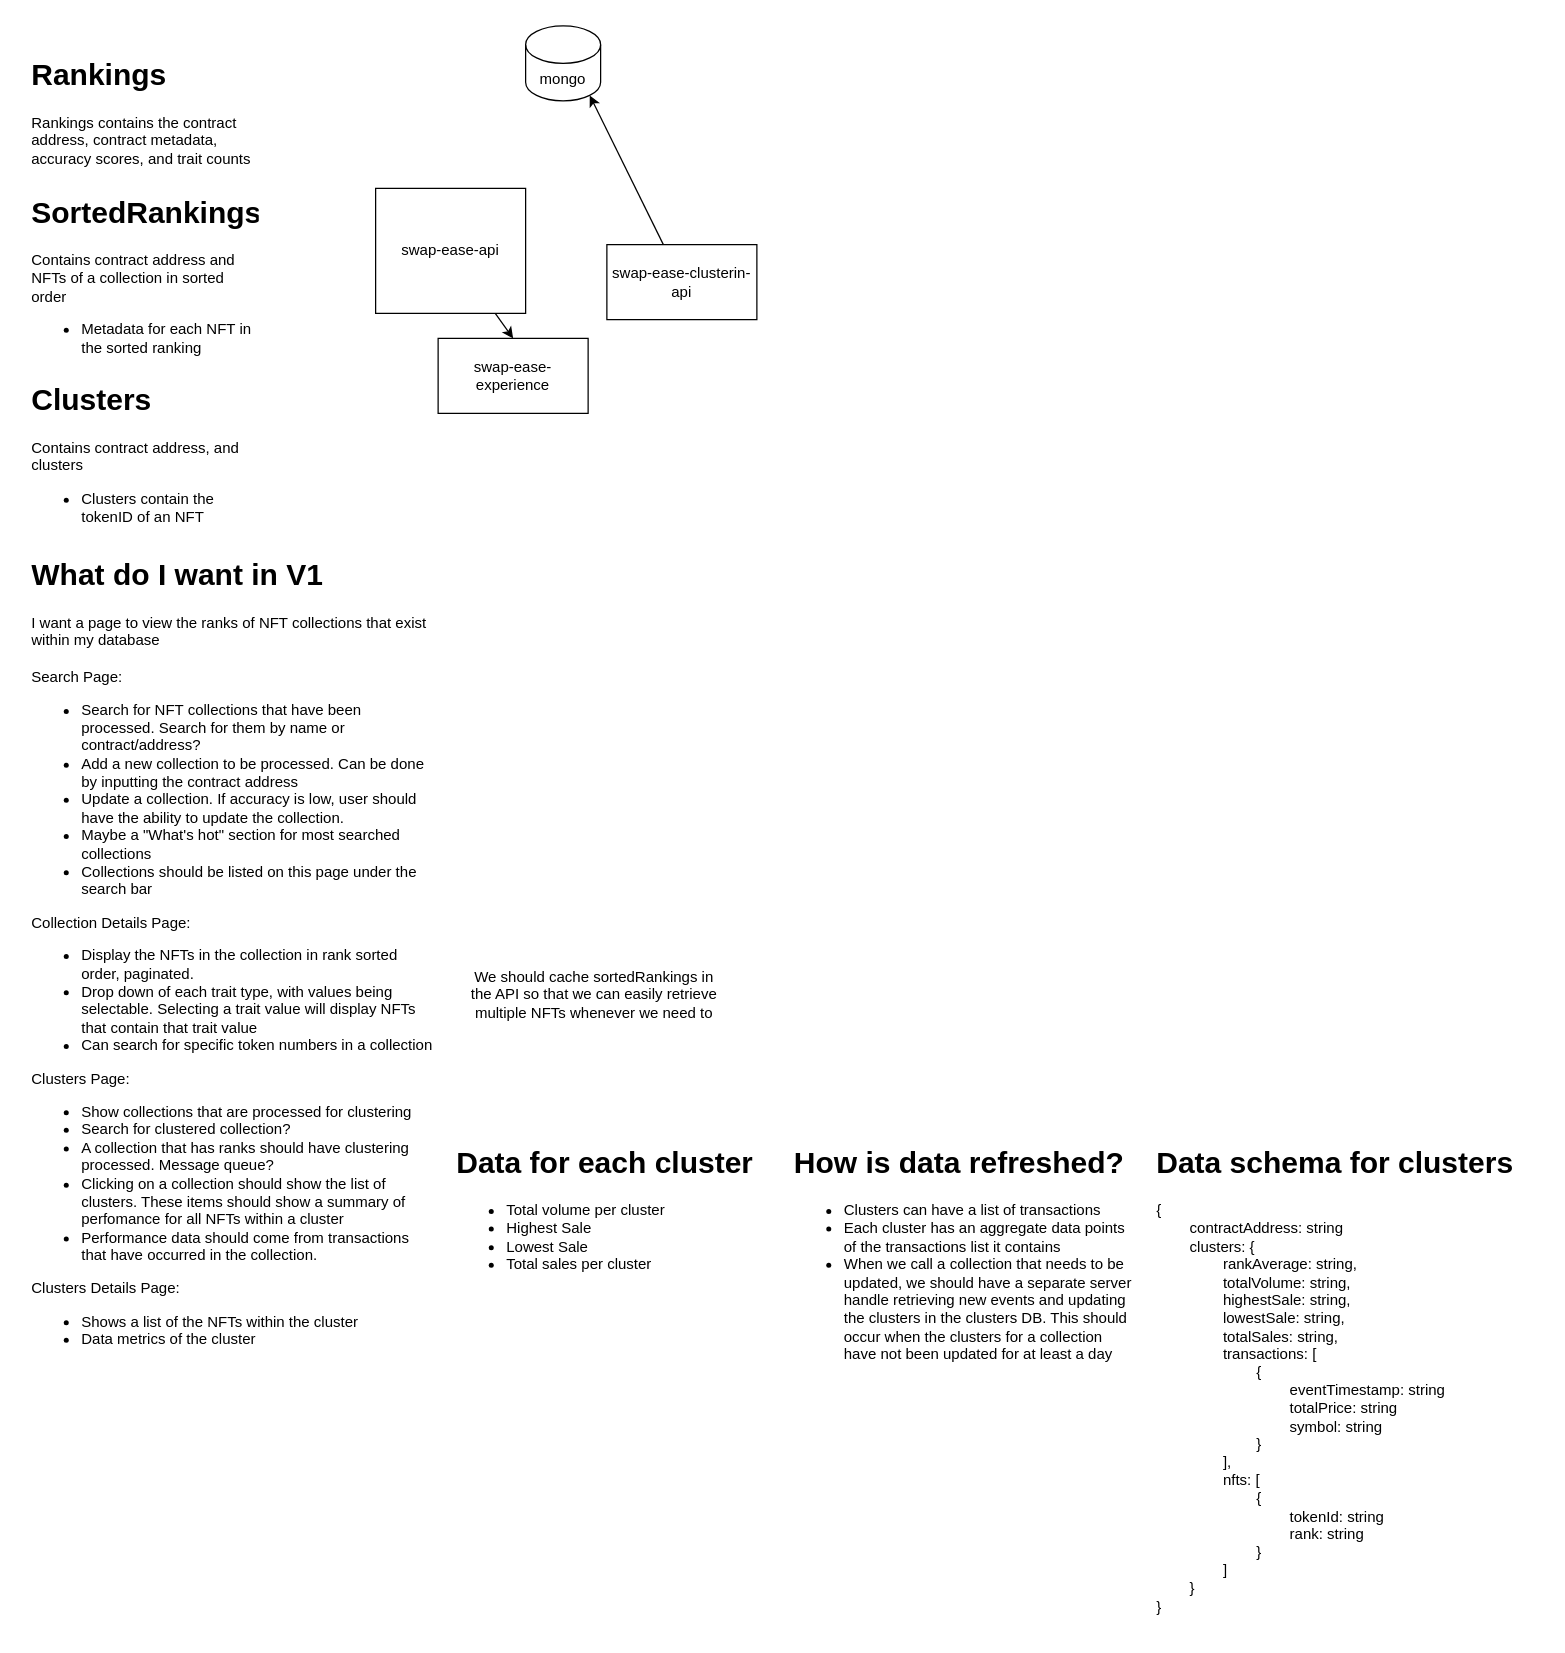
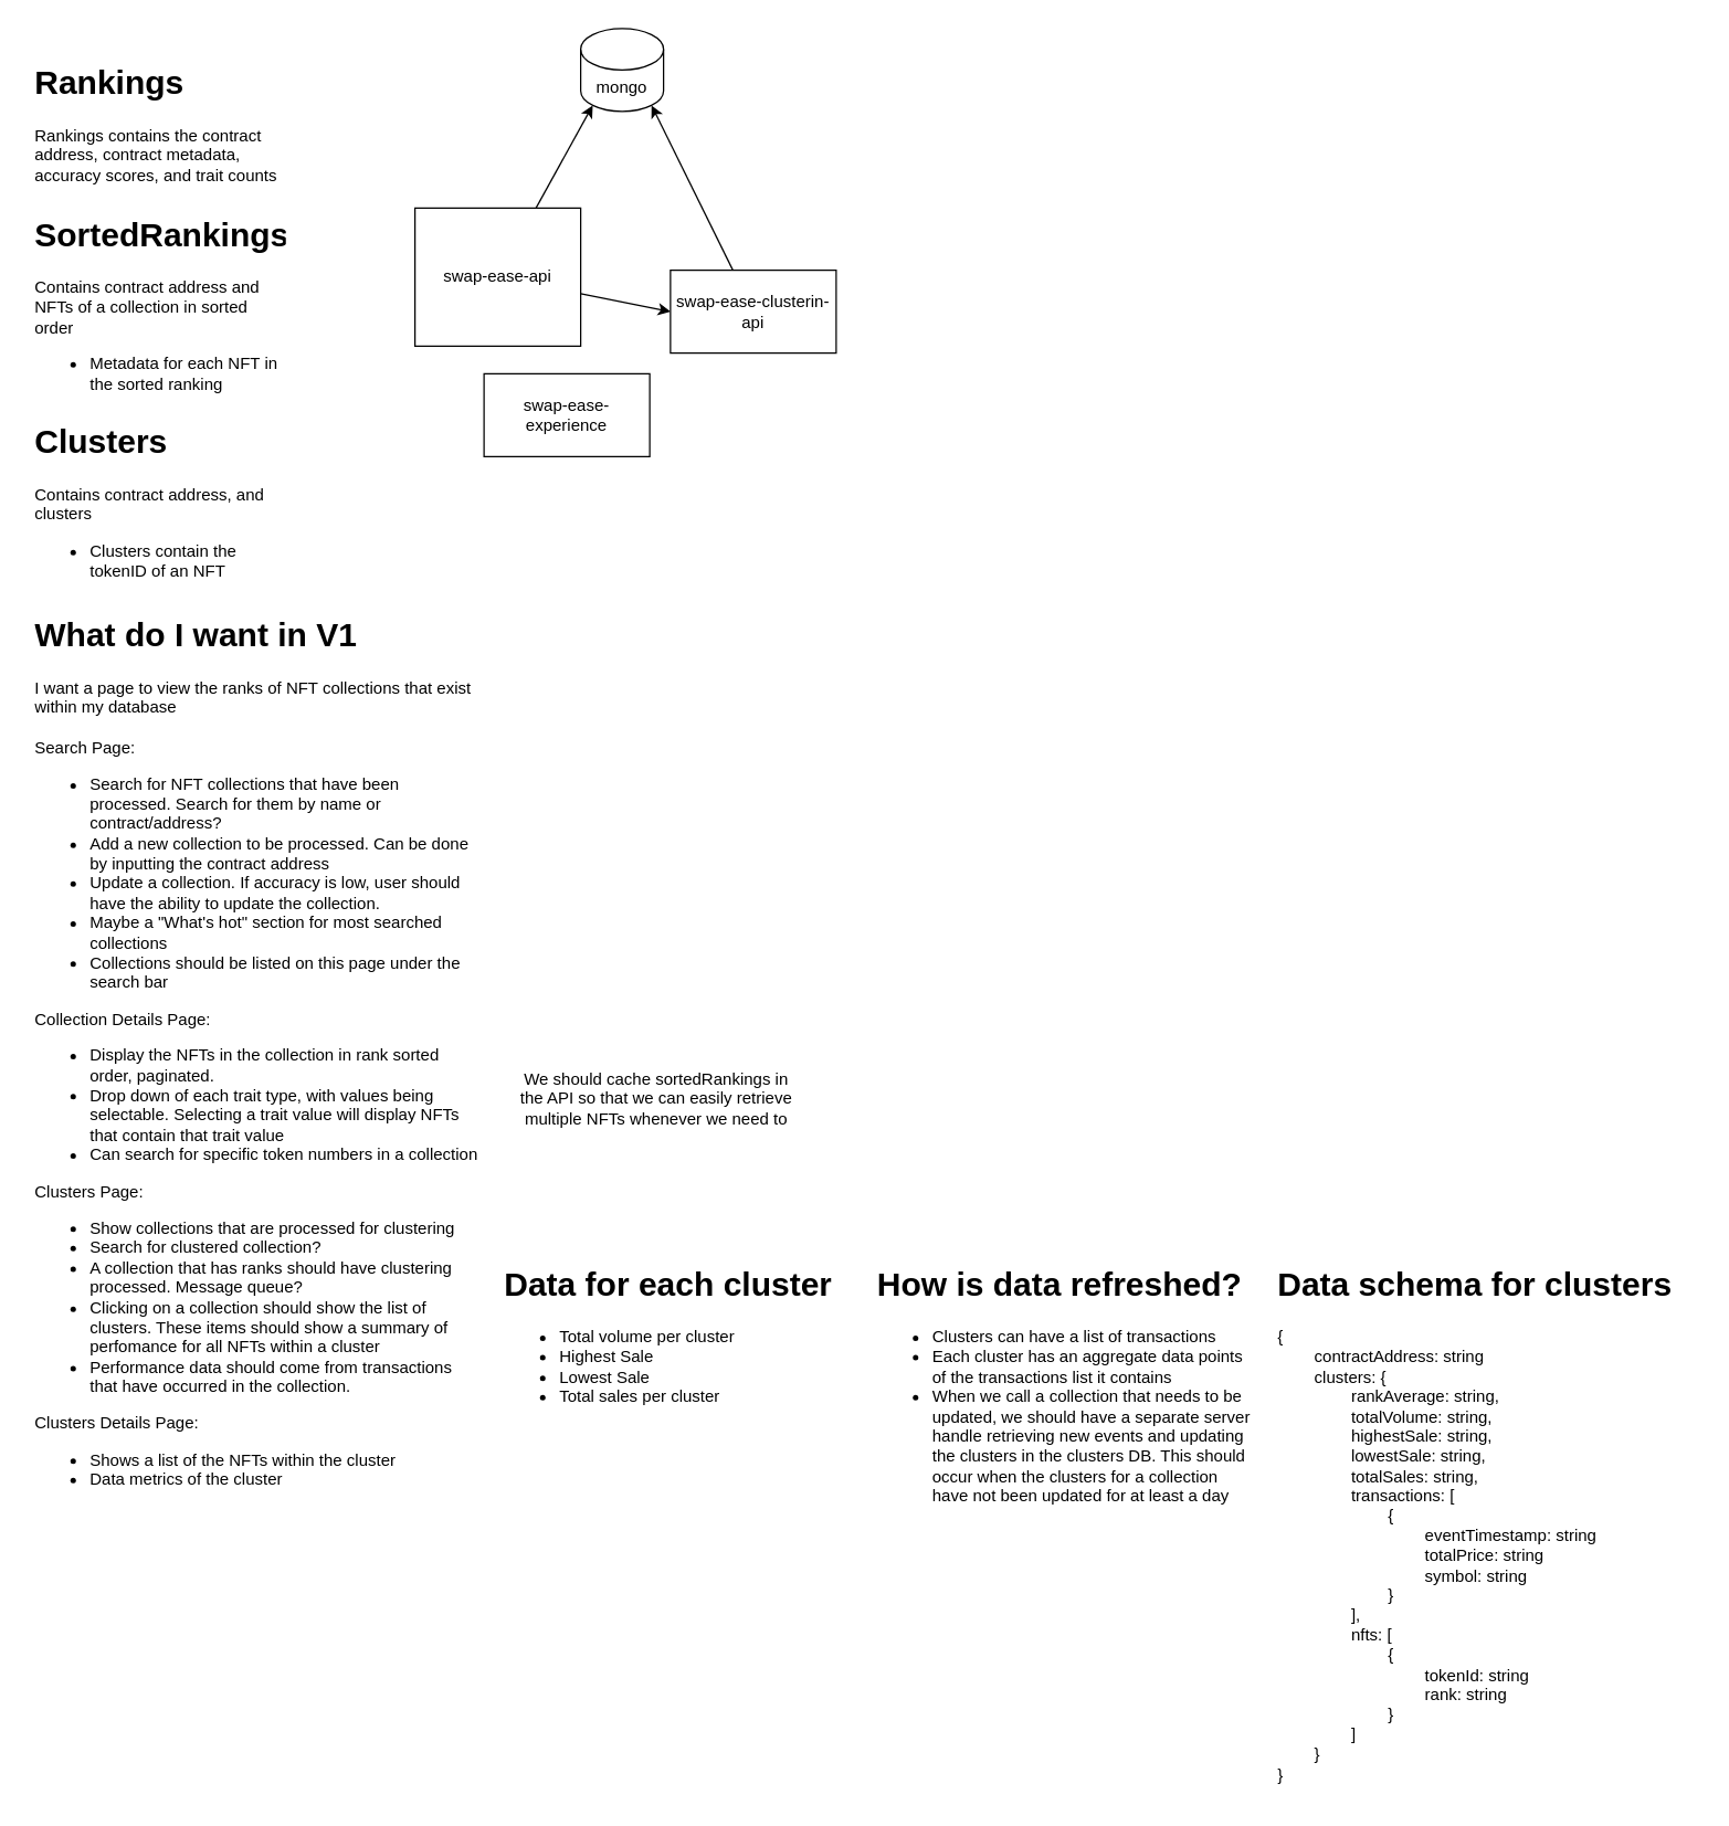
+ <mxCell id="3" style="edgeStyle=none;html=1;entryX=0.145;entryY=1;entryDx=0;entryDy=-4.35;entryPerimeter=0;" parent="1" source="6" target="9" edge="1"><mxGeometry relative="1" as="geometry" /></mxCell>
+ <mxCell id="5" style="edgeStyle=none;html=1;entryX=0;entryY=0.5;entryDx=0;entryDy=0;" parent="1" source="6" target="8" edge="1"><mxGeometry relative="1" as="geometry" /></mxCell>
- <mxCell id="4" style="edgeStyle=none;html=1;entryX=0.5;entryY=0;entryDx=0;entryDy=0;" parent="1" source="6" target="2" edge="1"><mxGeometry relative="1" as="geometry" /></mxCell>
